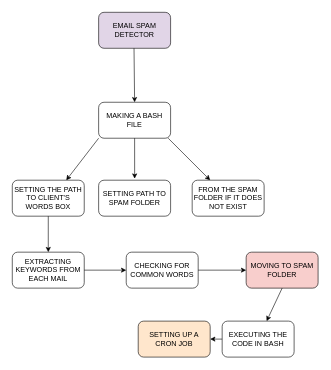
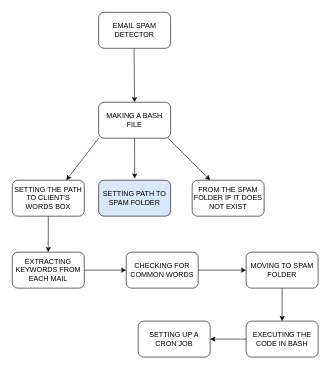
- <mxCell id="2" value="EMAIL SPAM DETECTOR" style="rounded=1;whiteSpace=wrap;html=1;fillColor=#e1d5e7;" vertex="1" parent="1"><mxGeometry x="164" y="20" width="120" height="60" as="geometry" /></mxCell>
+ <mxCell id="2" value="EMAIL SPAM DETECTOR" style="rounded=1;whiteSpace=wrap;html=1;" vertex="1" parent="1"><mxGeometry x="164" y="20" width="120" height="60" as="geometry" /></mxCell>
- <mxCell id="8" value="SETTING PATH TO SPAM FOLDER" style="rounded=1;whiteSpace=wrap;html=1;" vertex="1" parent="1"><mxGeometry x="164" y="300" width="120" height="60" as="geometry" /></mxCell>
+ <mxCell id="8" value="SETTING PATH TO SPAM FOLDER" style="rounded=1;whiteSpace=wrap;html=1;fillColor=#dae8fc;" vertex="1" parent="1"><mxGeometry x="164" y="300" width="120" height="60" as="geometry" /></mxCell>
- <mxCell id="16" value="MOVING TO SPAM FOLDER" style="rounded=1;whiteSpace=wrap;html=1;fillColor=#f8cecc;" vertex="1" parent="1"><mxGeometry x="410" y="420" width="120" height="60" as="geometry" /></mxCell>
+ <mxCell id="16" value="MOVING TO SPAM FOLDER" style="rounded=1;whiteSpace=wrap;html=1;" vertex="1" parent="1"><mxGeometry x="410" y="420" width="120" height="60" as="geometry" /></mxCell>
- <mxCell id="20" value="SETTING UP A CRON JOB" style="rounded=1;whiteSpace=wrap;html=1;fillColor=#ffe6cc;" vertex="1" parent="1"><mxGeometry x="230" y="535" width="120" height="60" as="geometry" /></mxCell>
+ <mxCell id="20" value="SETTING UP A CRON JOB" style="rounded=1;whiteSpace=wrap;html=1;" vertex="1" parent="1"><mxGeometry x="230" y="535" width="120" height="60" as="geometry" /></mxCell>
- <mxCell id="18" value="EXECUTING THE CODE IN BASH" style="rounded=1;whiteSpace=wrap;html=1;" vertex="1" parent="1"><mxGeometry x="370" y="535" width="120" height="60" as="geometry" /></mxCell>
+ <mxCell id="18" value="EXECUTING THE CODE IN BASH" style="rounded=1;whiteSpace=wrap;html=1;" vertex="1" parent="1"><mxGeometry x="410" y="535" width="120" height="60" as="geometry" /></mxCell>
